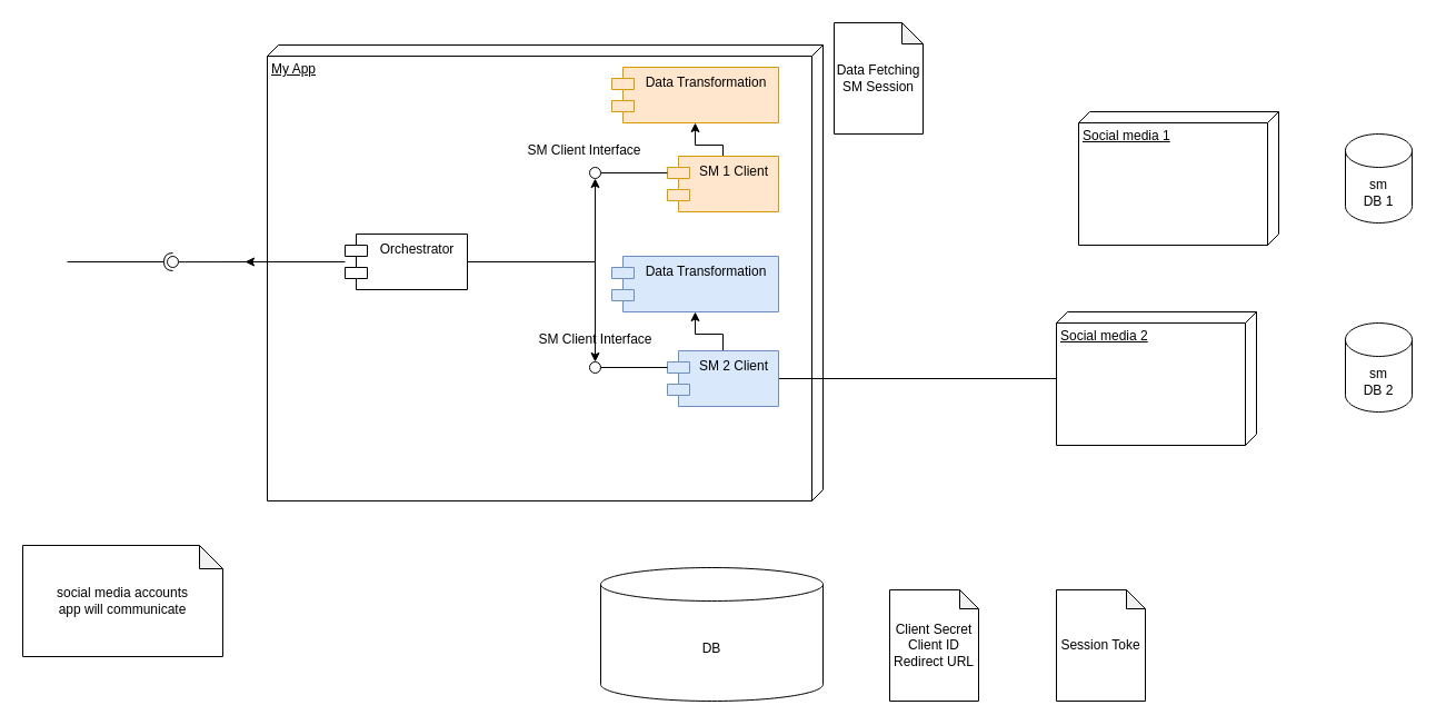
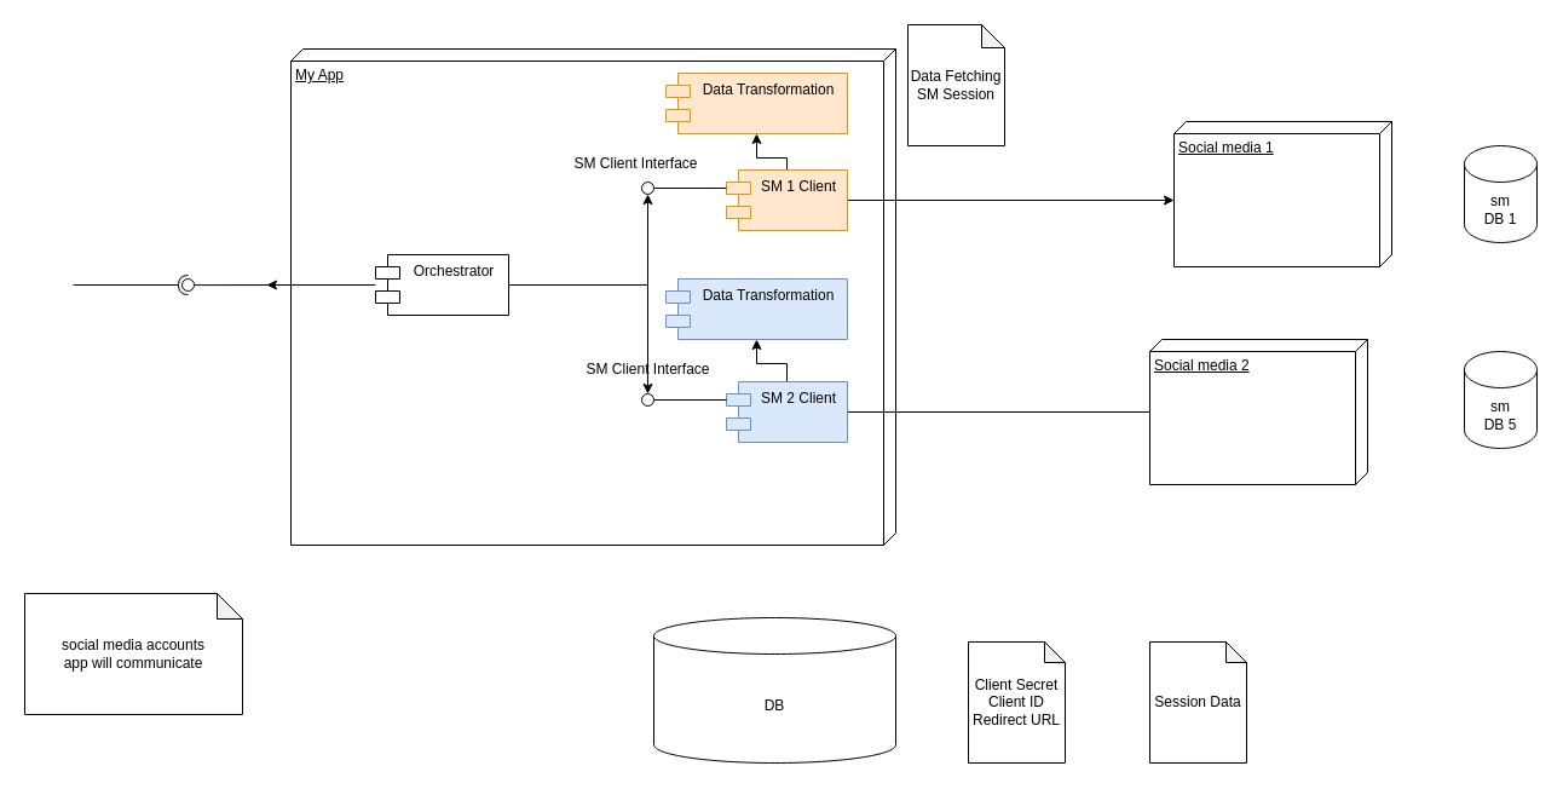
+ <mxCell id="8" style="edgeStyle=orthogonalEdgeStyle;rounded=0;orthogonalLoop=1;jettySize=auto;html=1;entryX=0;entryY=0;entryDx=65;entryDy=180;entryPerimeter=0;" edge="1" parent="1" source="10" target="4"><mxGeometry relative="1" as="geometry" /></mxCell>
- <mxCell id="6" value="sm&lt;br&gt;DB 2" style="shape=cylinder3;whiteSpace=wrap;html=1;boundedLbl=1;backgroundOutline=1;size=15;" vertex="1" parent="1"><mxGeometry x="1210" y="290" width="60" height="80" as="geometry" /></mxCell>
+ <mxCell id="6" value="sm&lt;br&gt;DB 5" style="shape=cylinder3;whiteSpace=wrap;html=1;boundedLbl=1;backgroundOutline=1;size=15;" vertex="1" parent="1"><mxGeometry x="1210" y="290" width="60" height="80" as="geometry" /></mxCell>
- <mxCell id="22" value="Session Toke" style="shape=note;whiteSpace=wrap;html=1;backgroundOutline=1;darkOpacity=0.05;size=17;" vertex="1" parent="1"><mxGeometry x="950" y="530" width="80" height="100" as="geometry" /></mxCell>
+ <mxCell id="22" value="Session Data" style="shape=note;whiteSpace=wrap;html=1;backgroundOutline=1;darkOpacity=0.05;size=17;" vertex="1" parent="1"><mxGeometry x="950" y="530" width="80" height="100" as="geometry" /></mxCell>
